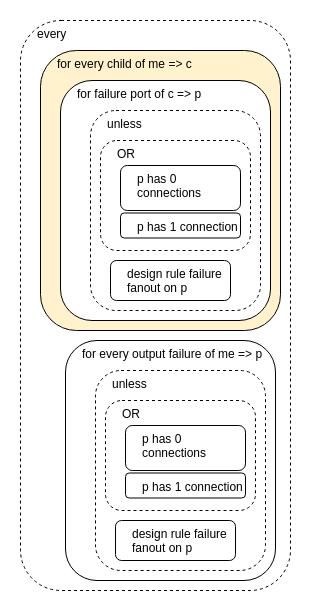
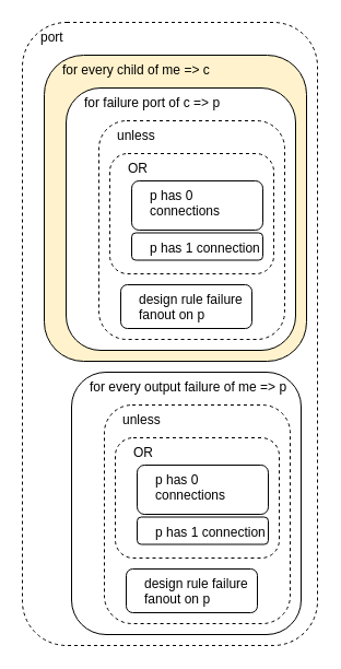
- <mxCell id="2" value="every" style="rounded=1;whiteSpace=wrap;html=1;verticalAlign=top;spacingLeft=15;dashed=1;align=left;" vertex="1" parent="1"><mxGeometry x="20" y="20" width="270" height="570" as="geometry" /></mxCell>
+ <mxCell id="2" value="port" style="rounded=1;whiteSpace=wrap;html=1;verticalAlign=top;spacingLeft=15;dashed=1;align=left;" vertex="1" parent="1"><mxGeometry x="20" y="20" width="270" height="570" as="geometry" /></mxCell>
